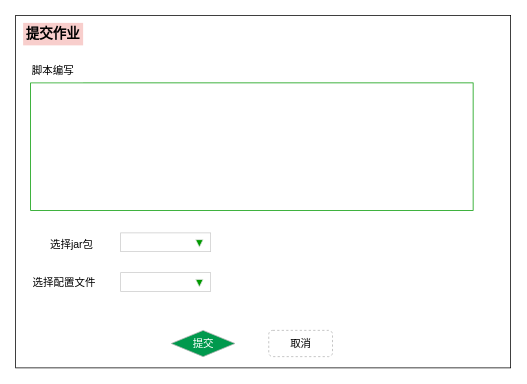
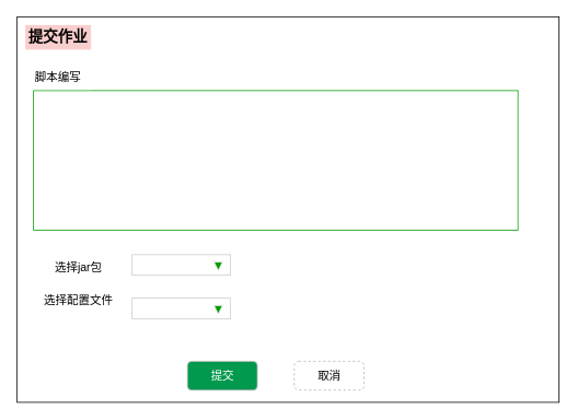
- <mxCell id="9" value="&lt;span style=&quot;font-size: 14px&quot;&gt;选择配置文件&lt;/span&gt;" style="rounded=0;whiteSpace=wrap;html=1;strokeColor=none;" vertex="1" parent="1"><mxGeometry x="40" y="360.5" width="90" height="30" as="geometry" /></mxCell>
+ <mxCell id="9" value="&lt;span style=&quot;font-size: 14px&quot;&gt;选择配置文件&lt;/span&gt;" style="rounded=0;whiteSpace=wrap;html=1;strokeColor=none;" vertex="1" parent="1"><mxGeometry x="50" y="350.5" width="90" height="30" as="geometry" /></mxCell>
- <mxCell id="4" value="&lt;font color=&quot;#ffffff&quot;&gt;提交&lt;/font&gt;" style="rhombus;whiteSpace=wrap;html=1;fontSize=14;fontColor=#000000;strokeColor=#B3B3B3;fillColor=#00994D;" vertex="1" parent="1"><mxGeometry x="227.5" y="440" width="85" height="35" as="geometry" /></mxCell>
+ <mxCell id="4" value="&lt;font color=&quot;#ffffff&quot;&gt;提交&lt;/font&gt;" style="rounded=1;whiteSpace=wrap;html=1;fontSize=14;fontColor=#000000;strokeColor=#B3B3B3;fillColor=#00994D;" vertex="1" parent="1"><mxGeometry x="227.5" y="440" width="85" height="35" as="geometry" /></mxCell>
